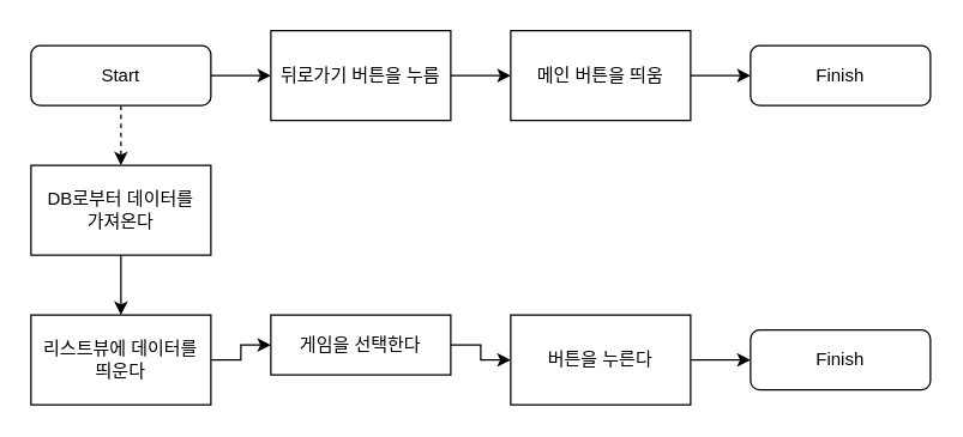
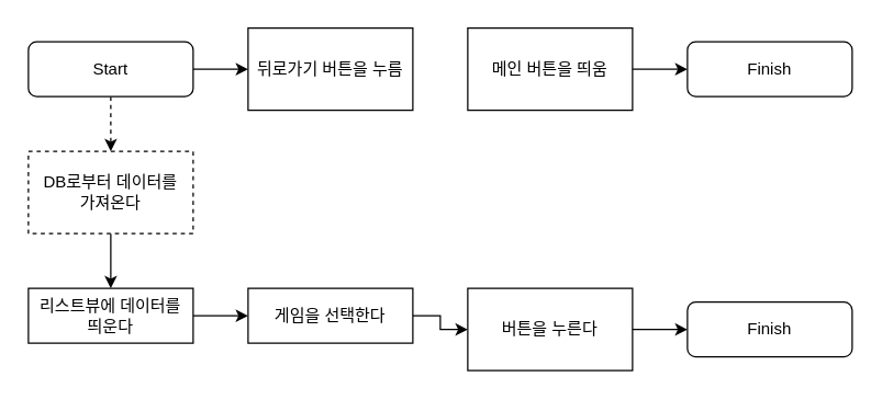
- <mxCell id="7" value="" style="edgeStyle=orthogonalEdgeStyle;rounded=0;orthogonalLoop=1;jettySize=auto;html=1;" edge="1" parent="1" source="8" target="10"><mxGeometry relative="1" as="geometry" /></mxCell>
- <mxCell id="6" value="DB로부터 데이터를&lt;br&gt;가져온다" style="rounded=0;whiteSpace=wrap;html=1;" vertex="1" parent="1"><mxGeometry x="20" y="110" width="120" height="60" as="geometry" /></mxCell>
+ <mxCell id="6" value="DB로부터 데이터를&lt;br&gt;가져온다" style="rounded=0;whiteSpace=wrap;html=1;dashed=1;" vertex="1" parent="1"><mxGeometry x="20" y="110" width="120" height="60" as="geometry" /></mxCell>
- <mxCell id="13" value="리스트뷰에 데이터를&lt;br&gt;띄운다" style="whiteSpace=wrap;html=1;rounded=0;" vertex="1" parent="1"><mxGeometry x="20" y="210" width="120" height="60" as="geometry" /></mxCell>
+ <mxCell id="13" value="리스트뷰에 데이터를&lt;br&gt;띄운다" style="whiteSpace=wrap;html=1;rounded=0;" vertex="1" parent="1"><mxGeometry x="20" y="210" width="120" height="40" as="geometry" /></mxCell>
